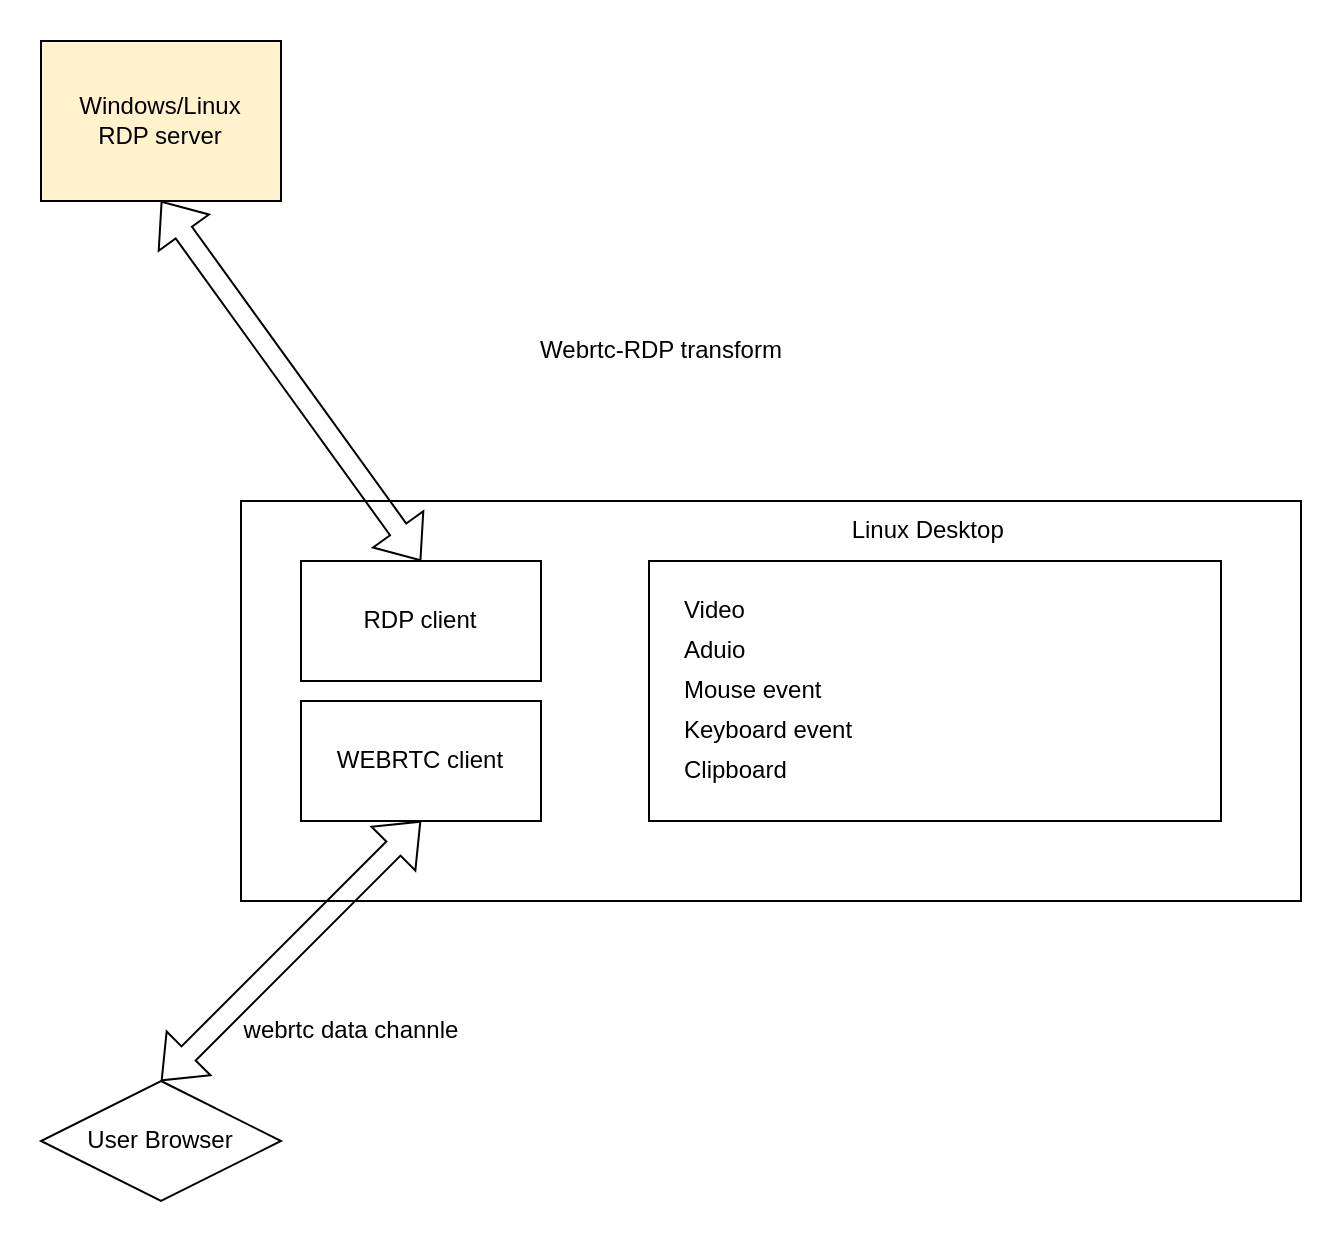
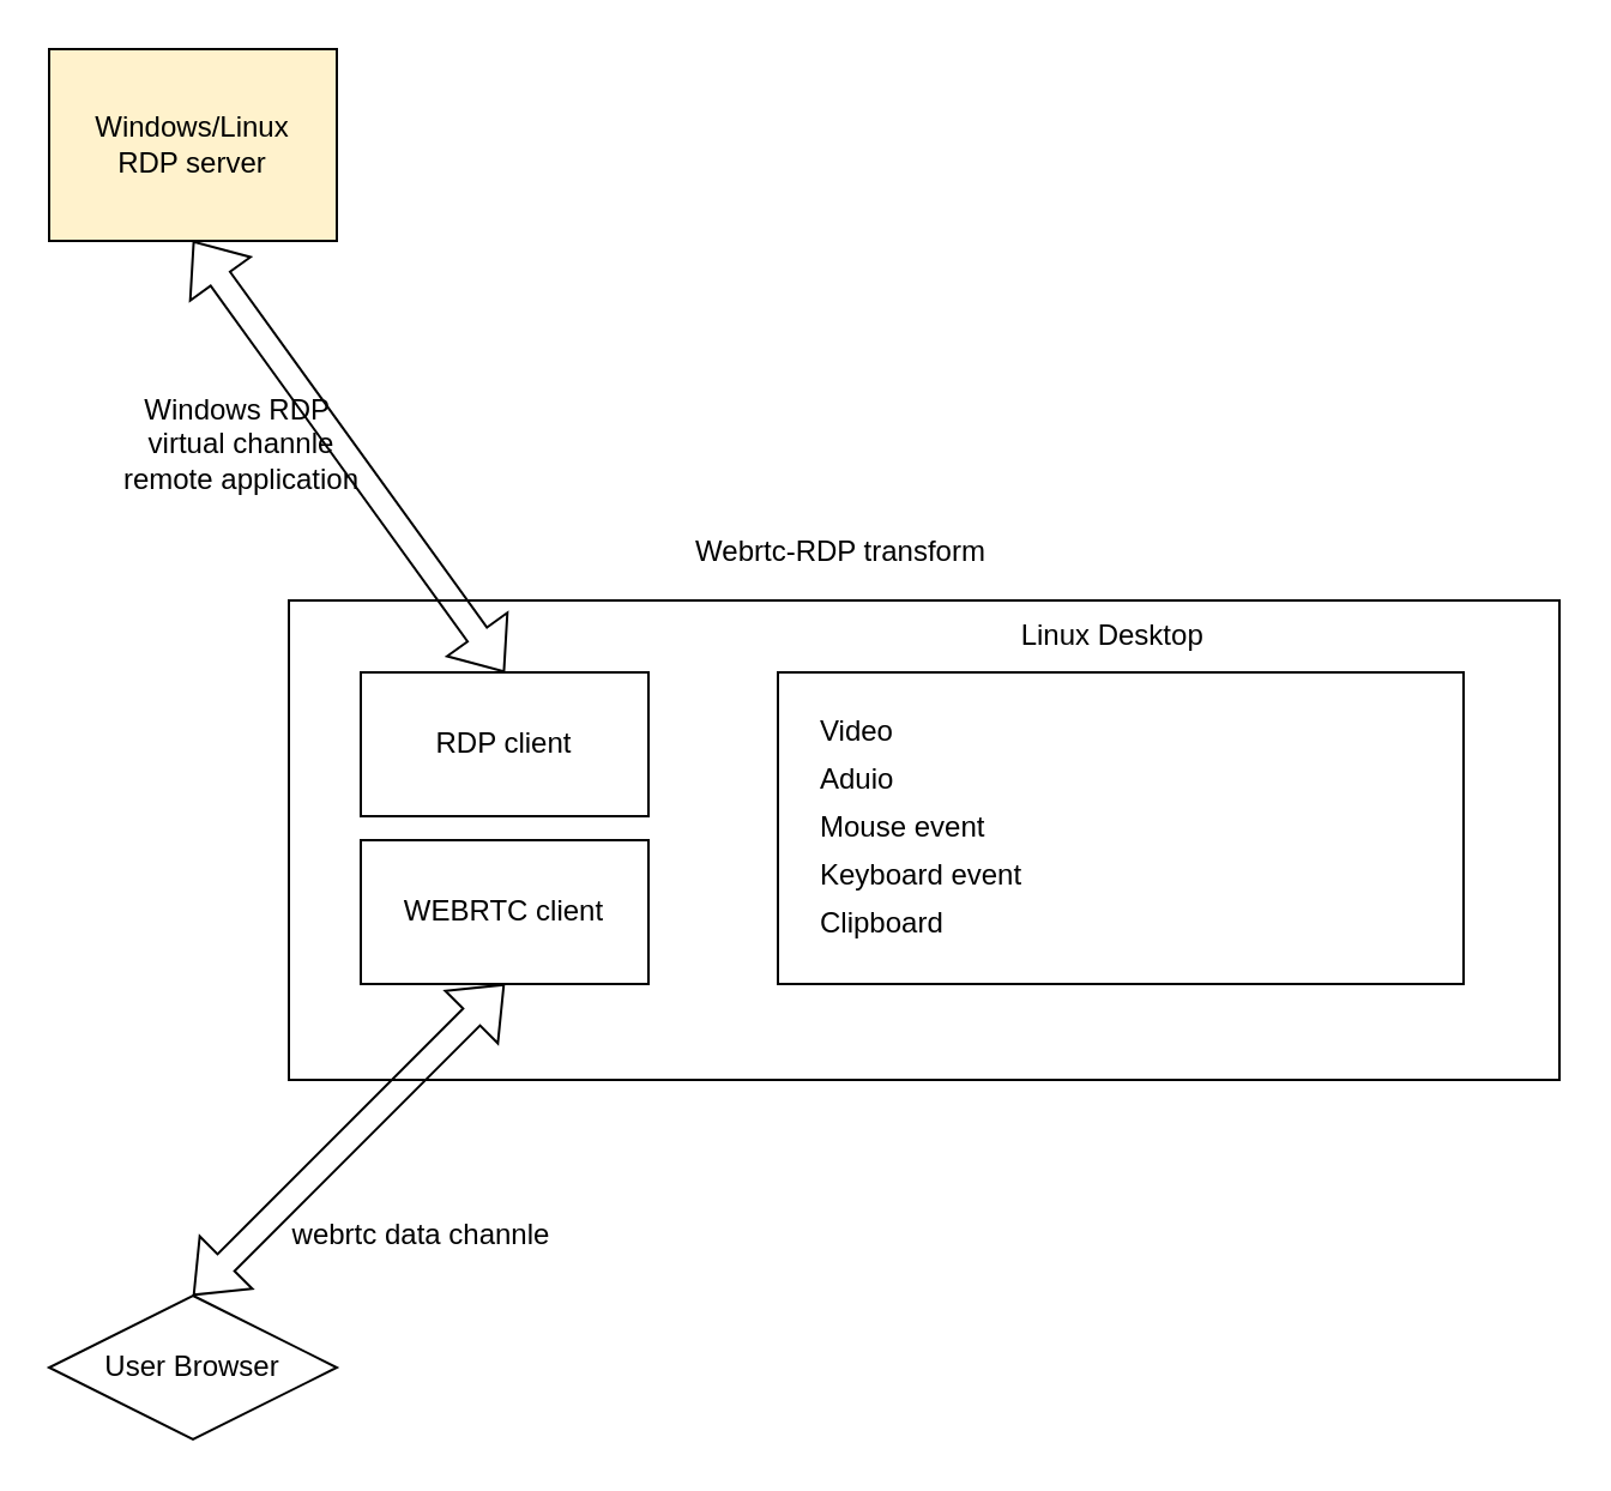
- <mxCell id="5" value="Webrtc-RDP transform" style="text;html=1;align=center;verticalAlign=middle;resizable=0;points=[];autosize=1;strokeColor=none;fillColor=none;" vertex="1" parent="1"><mxGeometry x="260" y="160" width="140" height="30" as="geometry" /></mxCell>
+ <mxCell id="5" value="Webrtc-RDP transform" style="text;html=1;align=center;verticalAlign=middle;resizable=0;points=[];autosize=1;strokeColor=none;fillColor=none;" vertex="1" parent="1"><mxGeometry x="280" y="215" width="140" height="30" as="geometry" /></mxCell>
+ <mxCell id="17" value="Windows RDP&amp;nbsp;&lt;br&gt;virtual channle&lt;br&gt;remote application" style="text;html=1;align=center;verticalAlign=middle;resizable=0;points=[];autosize=1;strokeColor=none;fillColor=none;" vertex="1" parent="1"><mxGeometry x="40" y="155" width="120" height="60" as="geometry" /></mxCell>
